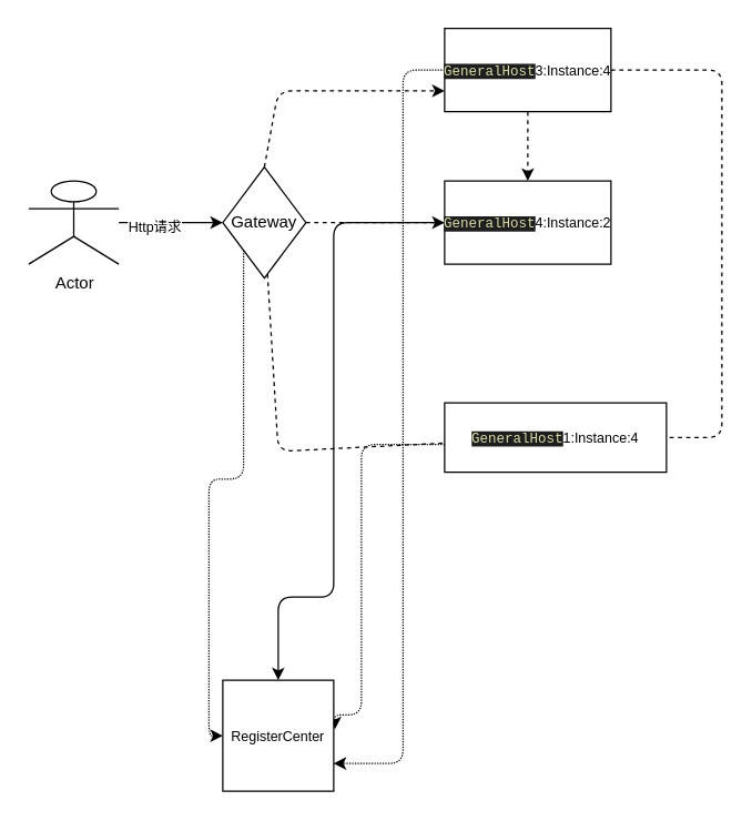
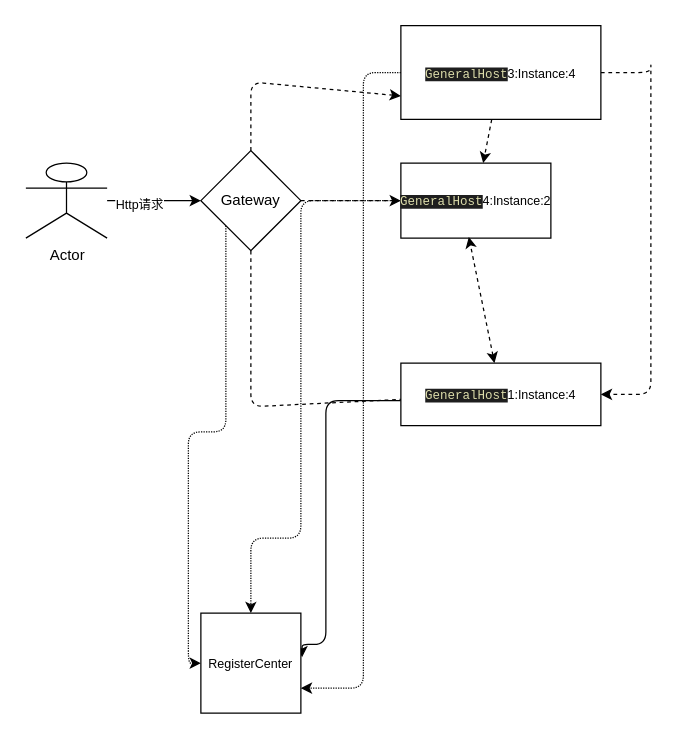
- <mxCell id="13" value="&lt;font style=&quot;font-size: 10px&quot;&gt;&lt;span style=&quot;color: rgb(220 , 220 , 170) ; background-color: rgb(30 , 30 , 30) ; font-family: &amp;#34;consolas&amp;#34; , &amp;#34;courier new&amp;#34; , monospace&quot;&gt;GeneralHost&lt;/span&gt;&lt;span&gt;3:&lt;/span&gt;Instance:4&lt;/font&gt;" style="whiteSpace=wrap;html=1;" parent="1" vertex="1"><mxGeometry x="320" y="20" width="120" height="60" as="geometry" /></mxCell>
+ <mxCell id="13" value="&lt;font style=&quot;font-size: 10px&quot;&gt;&lt;span style=&quot;color: rgb(220 , 220 , 170) ; background-color: rgb(30 , 30 , 30) ; font-family: &amp;#34;consolas&amp;#34; , &amp;#34;courier new&amp;#34; , monospace&quot;&gt;GeneralHost&lt;/span&gt;&lt;span&gt;3:&lt;/span&gt;Instance:4&lt;/font&gt;" style="whiteSpace=wrap;html=1;" parent="1" vertex="1"><mxGeometry x="320" y="20" width="160" height="75" as="geometry" /></mxCell>
- <mxCell id="9" value="Gateway" style="rhombus;whiteSpace=wrap;html=1;" parent="1" vertex="1"><mxGeometry x="160" y="120" width="60" height="80" as="geometry" /></mxCell>
+ <mxCell id="9" value="Gateway" style="rhombus;whiteSpace=wrap;html=1;" parent="1" vertex="1"><mxGeometry x="160" y="120" width="80" height="80" as="geometry" /></mxCell>
+ <mxCell id="18" value="" style="endArrow=classic;startArrow=classic;html=1;dashed=1;entryX=0.453;entryY=0.984;entryDx=0;entryDy=0;entryPerimeter=0;" parent="1" source="17" target="15" edge="1"><mxGeometry width="100" height="100" relative="1" as="geometry"><mxPoint x="260" y="285" as="sourcePoint" /><mxPoint x="360" y="185" as="targetPoint" /></mxGeometry></mxCell>
- <mxCell id="14" style="edgeStyle=orthogonalEdgeStyle;html=1;fontSize=10;dashed=0;dashPattern=1 1;entryX=0.5;entryY=0;entryDx=0;entryDy=0;" parent="1" source="15" target="19" edge="1"><mxGeometry relative="1" as="geometry"><Array as="points"><mxPoint x="240" y="160" /><mxPoint x="240" y="430" /><mxPoint x="200" y="430" /></Array></mxGeometry></mxCell>
+ <mxCell id="14" style="edgeStyle=orthogonalEdgeStyle;html=1;fontSize=10;dashed=1;dashPattern=1 1;entryX=0.5;entryY=0;entryDx=0;entryDy=0;" parent="1" source="15" target="19" edge="1"><mxGeometry relative="1" as="geometry"><Array as="points"><mxPoint x="240" y="160" /><mxPoint x="240" y="430" /><mxPoint x="200" y="430" /></Array></mxGeometry></mxCell>
- <mxCell id="16" style="edgeStyle=orthogonalEdgeStyle;html=1;entryX=1.012;entryY=0.441;entryDx=0;entryDy=0;entryPerimeter=0;fontSize=10;dashed=1;dashPattern=1 1;" parent="1" source="17" target="19" edge="1"><mxGeometry relative="1" as="geometry"><Array as="points"><mxPoint x="260" y="320" /><mxPoint x="260" y="515" /></Array></mxGeometry></mxCell>
+ <mxCell id="16" style="edgeStyle=orthogonalEdgeStyle;html=1;entryX=1.012;entryY=0.441;entryDx=0;entryDy=0;entryPerimeter=0;fontSize=10;dashed=0;dashPattern=1 1;" parent="1" source="17" target="19" edge="1"><mxGeometry relative="1" as="geometry"><Array as="points"><mxPoint x="260" y="320" /><mxPoint x="260" y="515" /></Array></mxGeometry></mxCell>
